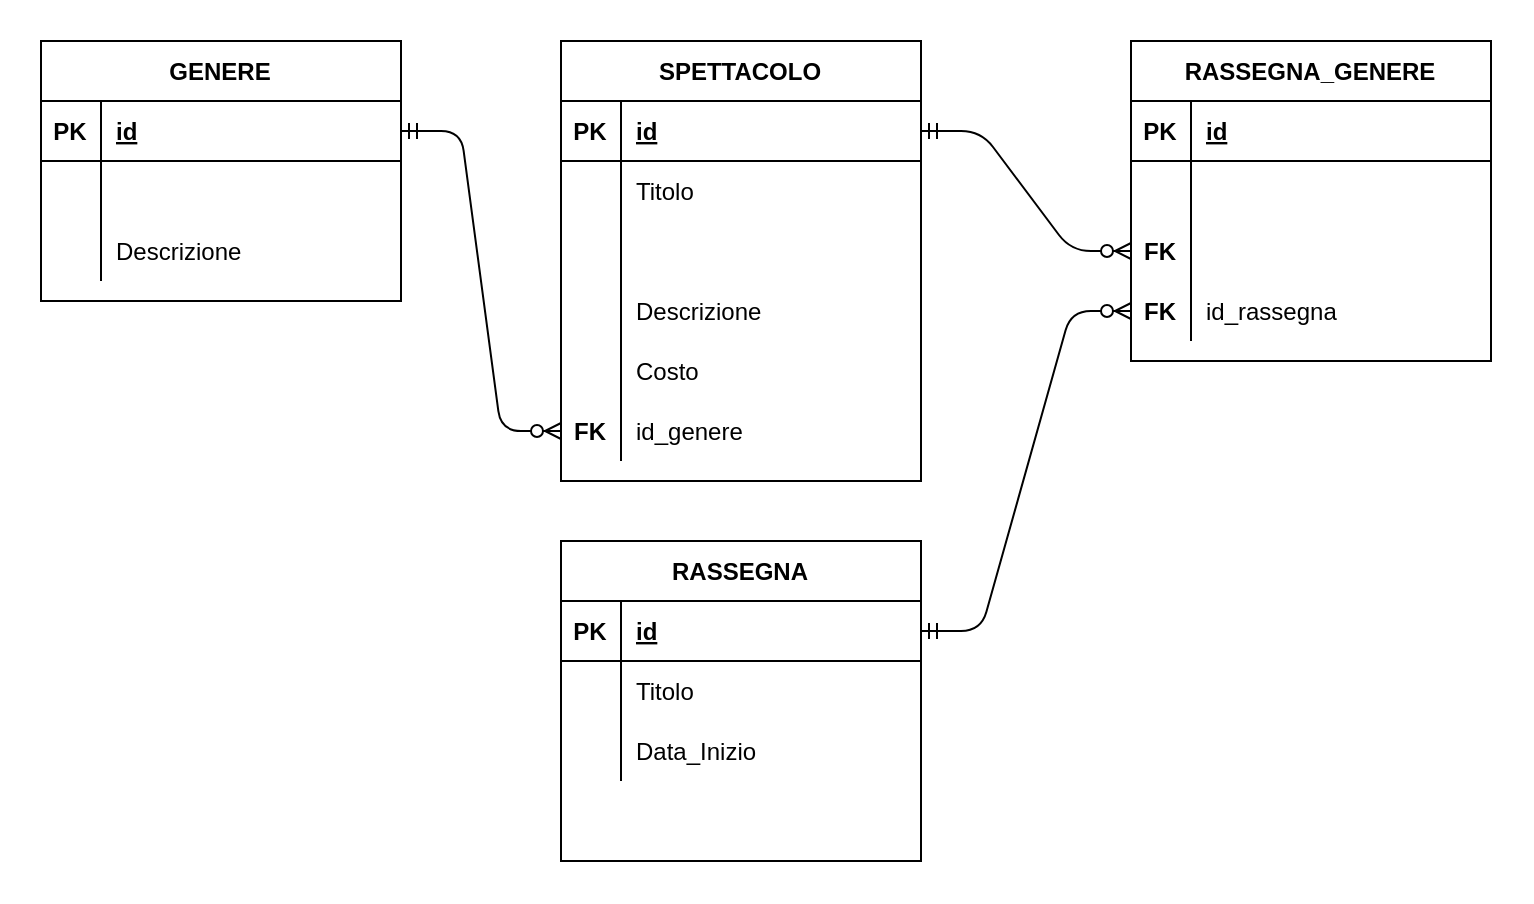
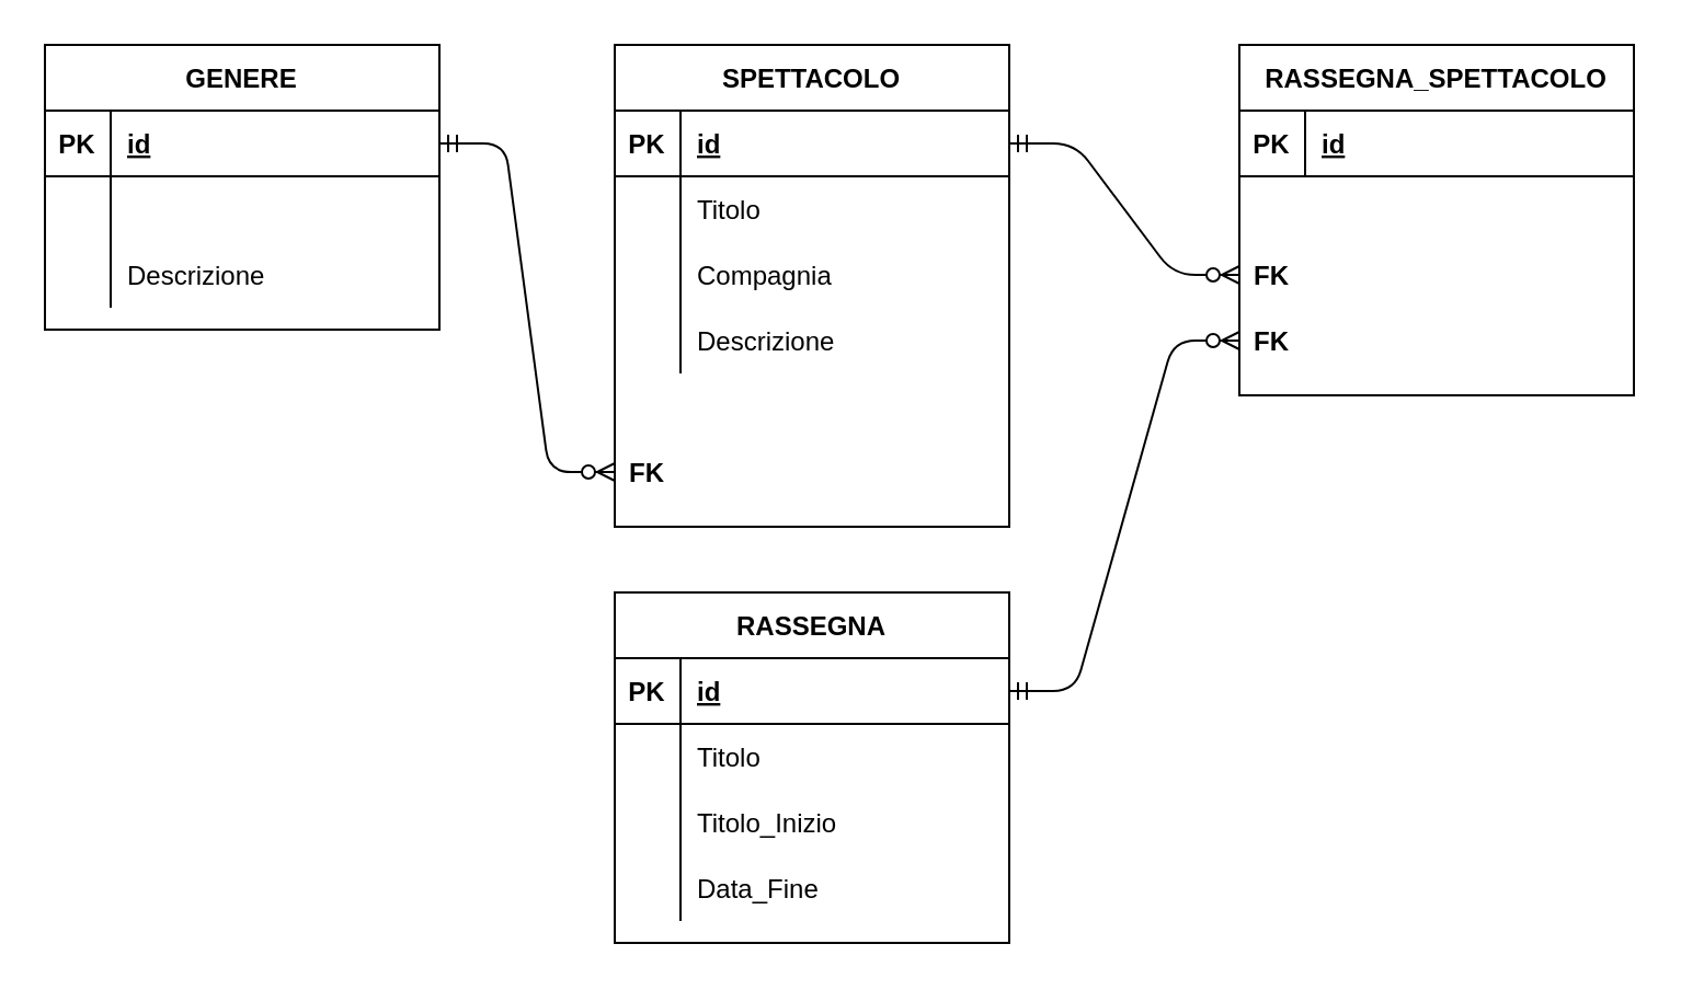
- <mxCell id="43" value="RASSEGNA_GENERE" style="shape=table;startSize=30;container=1;collapsible=1;childLayout=tableLayout;fixedRows=1;rowLines=0;fontStyle=1;align=center;resizeLast=1;" parent="1" vertex="1"><mxGeometry x="565" y="20" width="180" height="160" as="geometry"><mxRectangle x="420" y="40" width="180" height="30" as="alternateBounds" /></mxGeometry></mxCell>
+ <mxCell id="43" value="RASSEGNA_SPETTACOLO" style="shape=table;startSize=30;container=1;collapsible=1;childLayout=tableLayout;fixedRows=1;rowLines=0;fontStyle=1;align=center;resizeLast=1;" parent="1" vertex="1"><mxGeometry x="565" y="20" width="180" height="160" as="geometry"><mxRectangle x="420" y="40" width="180" height="30" as="alternateBounds" /></mxGeometry></mxCell>
+ <mxCell id="20" value="Compagnia" style="shape=partialRectangle;connectable=0;fillColor=none;top=0;left=0;bottom=0;right=0;align=left;spacingLeft=6;overflow=hidden;" parent="18" vertex="1"><mxGeometry x="30" width="150" height="30" as="geometry" /></mxCell>
- <mxCell id="53" value="id_rassegna" style="shape=partialRectangle;connectable=0;fillColor=none;top=0;left=0;bottom=0;right=0;align=left;spacingLeft=6;overflow=hidden;" parent="51" vertex="1"><mxGeometry x="30" width="150" height="30" as="geometry" /></mxCell>
- <mxCell id="26" value="Costo" style="shape=partialRectangle;connectable=0;fillColor=none;top=0;left=0;bottom=0;right=0;align=left;spacingLeft=6;overflow=hidden;" parent="24" vertex="1"><mxGeometry x="30" width="150" height="30" as="geometry" /></mxCell>
- <mxCell id="29" value="id_genere" style="shape=partialRectangle;connectable=0;fillColor=none;top=0;left=0;bottom=0;right=0;align=left;spacingLeft=6;overflow=hidden;" parent="27" vertex="1"><mxGeometry x="30" width="150" height="30" as="geometry" /></mxCell>
- <mxCell id="39" value="Data_Inizio" style="shape=partialRectangle;connectable=0;fillColor=none;top=0;left=0;bottom=0;right=0;align=left;spacingLeft=6;overflow=hidden;" parent="37" vertex="1"><mxGeometry x="30" width="150" height="30" as="geometry" /></mxCell>
+ <mxCell id="39" value="Titolo_Inizio" style="shape=partialRectangle;connectable=0;fillColor=none;top=0;left=0;bottom=0;right=0;align=left;spacingLeft=6;overflow=hidden;" parent="37" vertex="1"><mxGeometry x="30" width="150" height="30" as="geometry" /></mxCell>
+ <mxCell id="42" value="Data_Fine" style="shape=partialRectangle;connectable=0;fillColor=none;top=0;left=0;bottom=0;right=0;align=left;spacingLeft=6;overflow=hidden;" parent="40" vertex="1"><mxGeometry x="30" width="150" height="30" as="geometry" /></mxCell>
